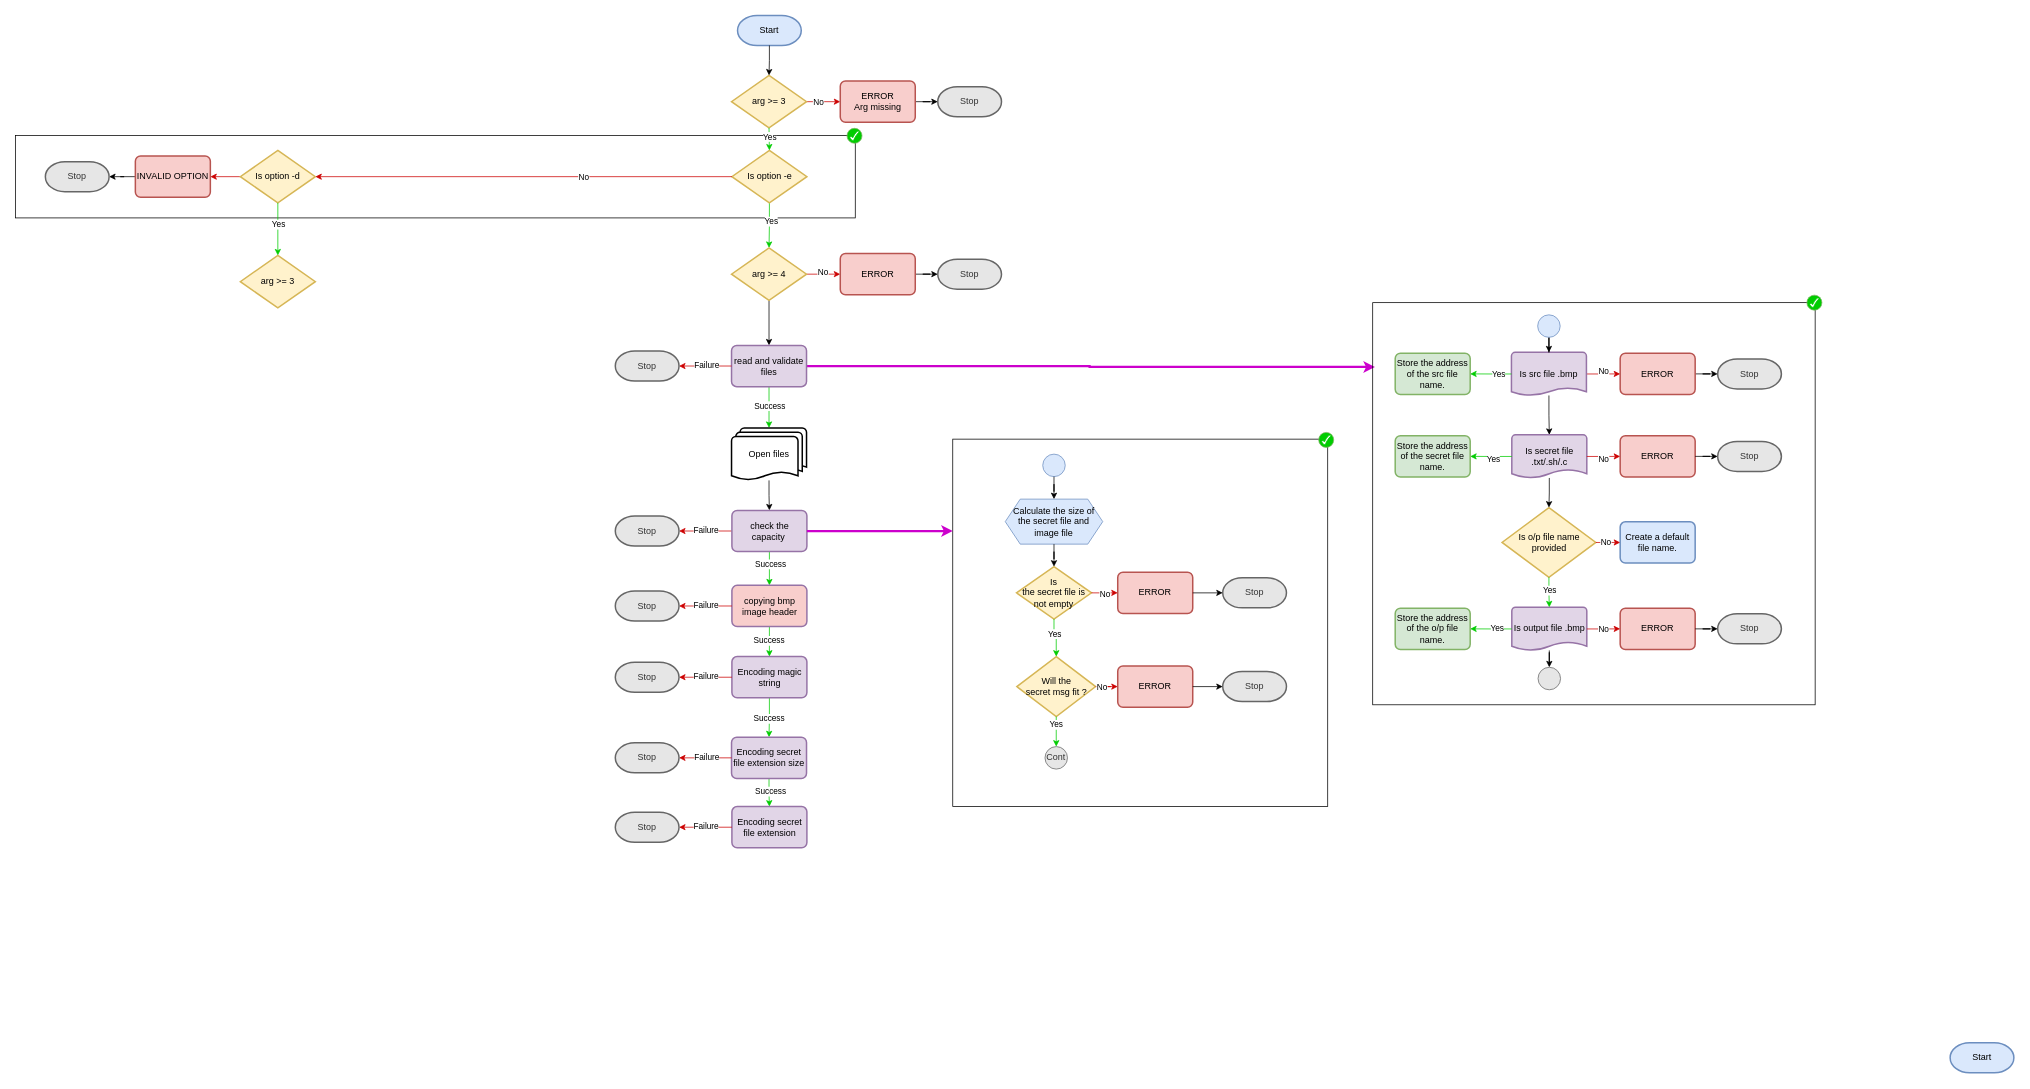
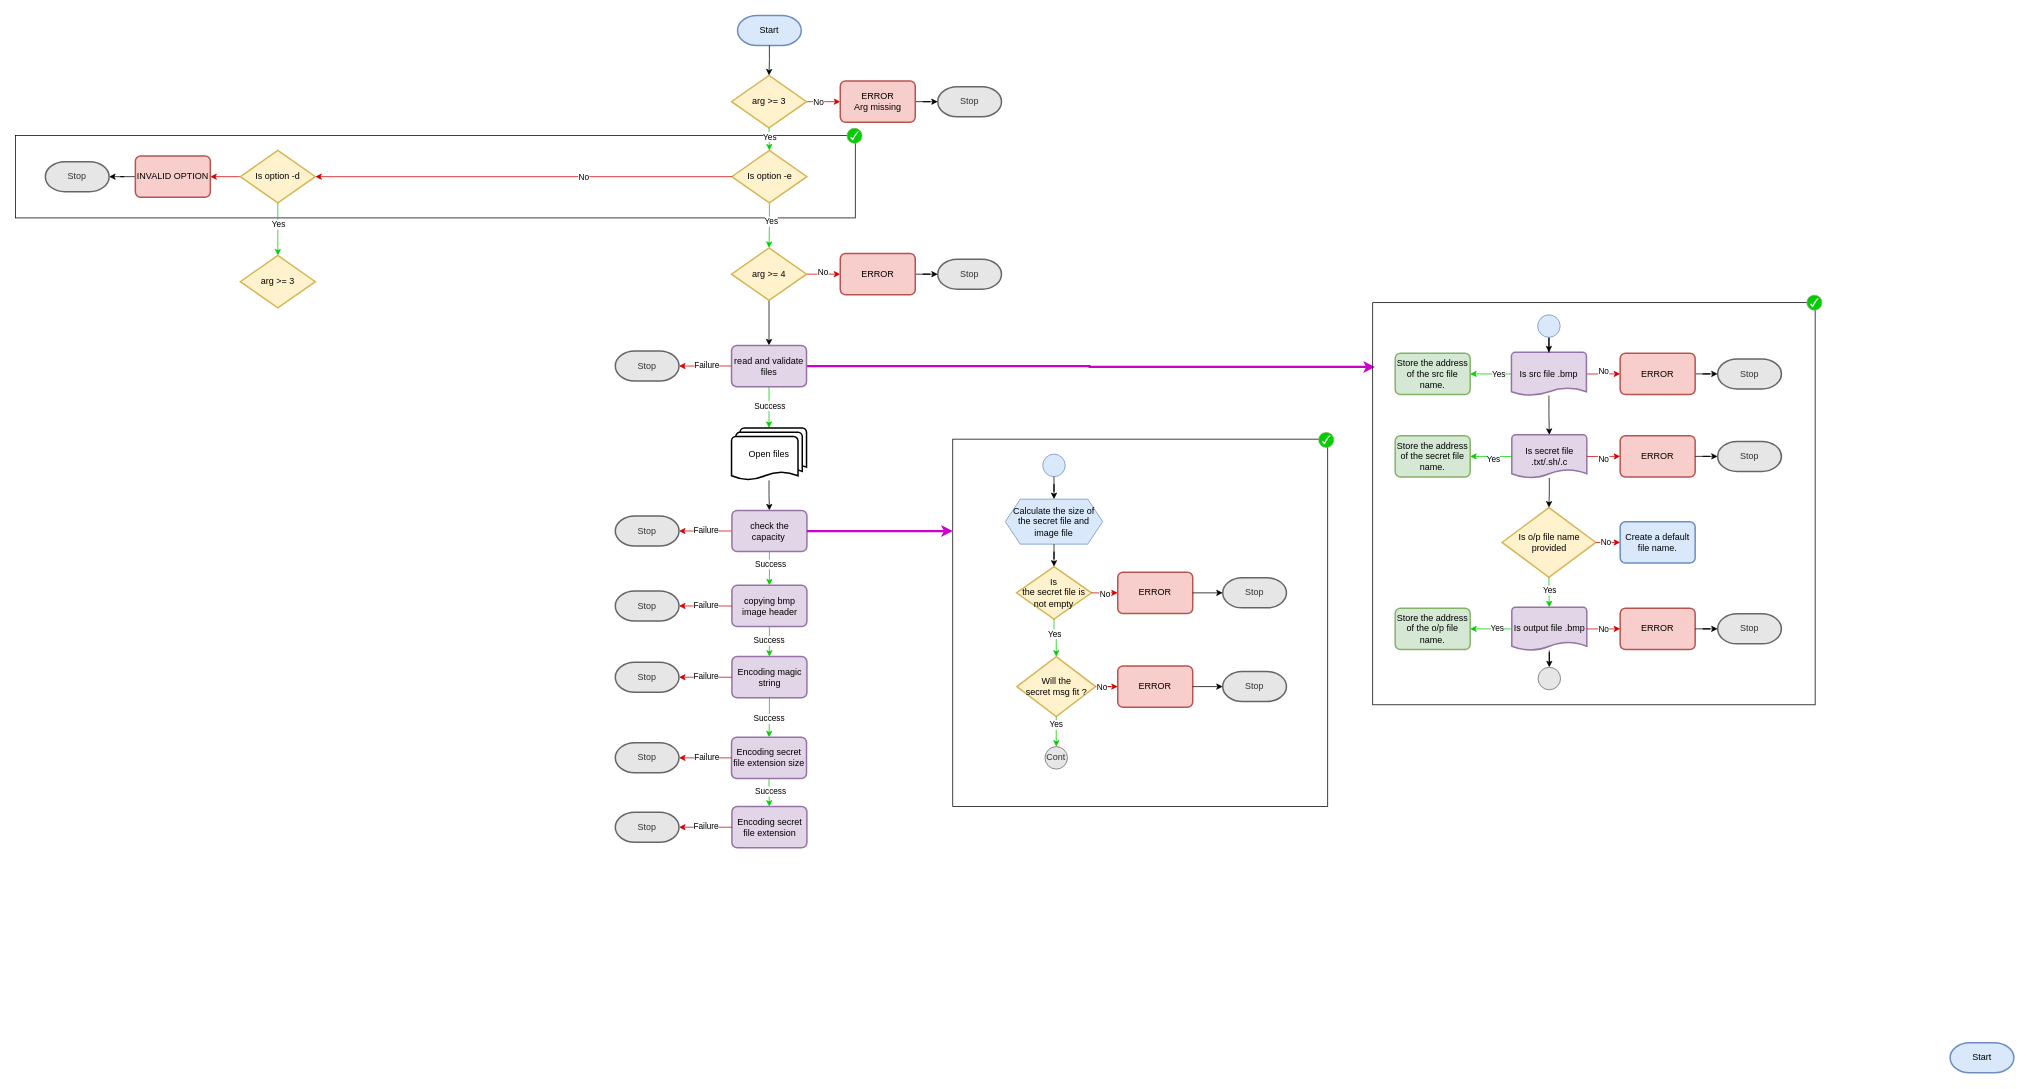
- <mxCell id="123" value="copying bmp image header" style="rounded=1;whiteSpace=wrap;html=1;absoluteArcSize=1;arcSize=14;strokeWidth=2;fillColor=#f8cecc;strokeColor=#9673a6;" vertex="1" parent="1"><mxGeometry x="975.5" y="780" width="100" height="55" as="geometry" /></mxCell>
+ <mxCell id="123" value="copying bmp image header" style="rounded=1;whiteSpace=wrap;html=1;absoluteArcSize=1;arcSize=14;strokeWidth=2;fillColor=#e1d5e7;strokeColor=#9673a6;" vertex="1" parent="1"><mxGeometry x="975.5" y="780" width="100" height="55" as="geometry" /></mxCell>
